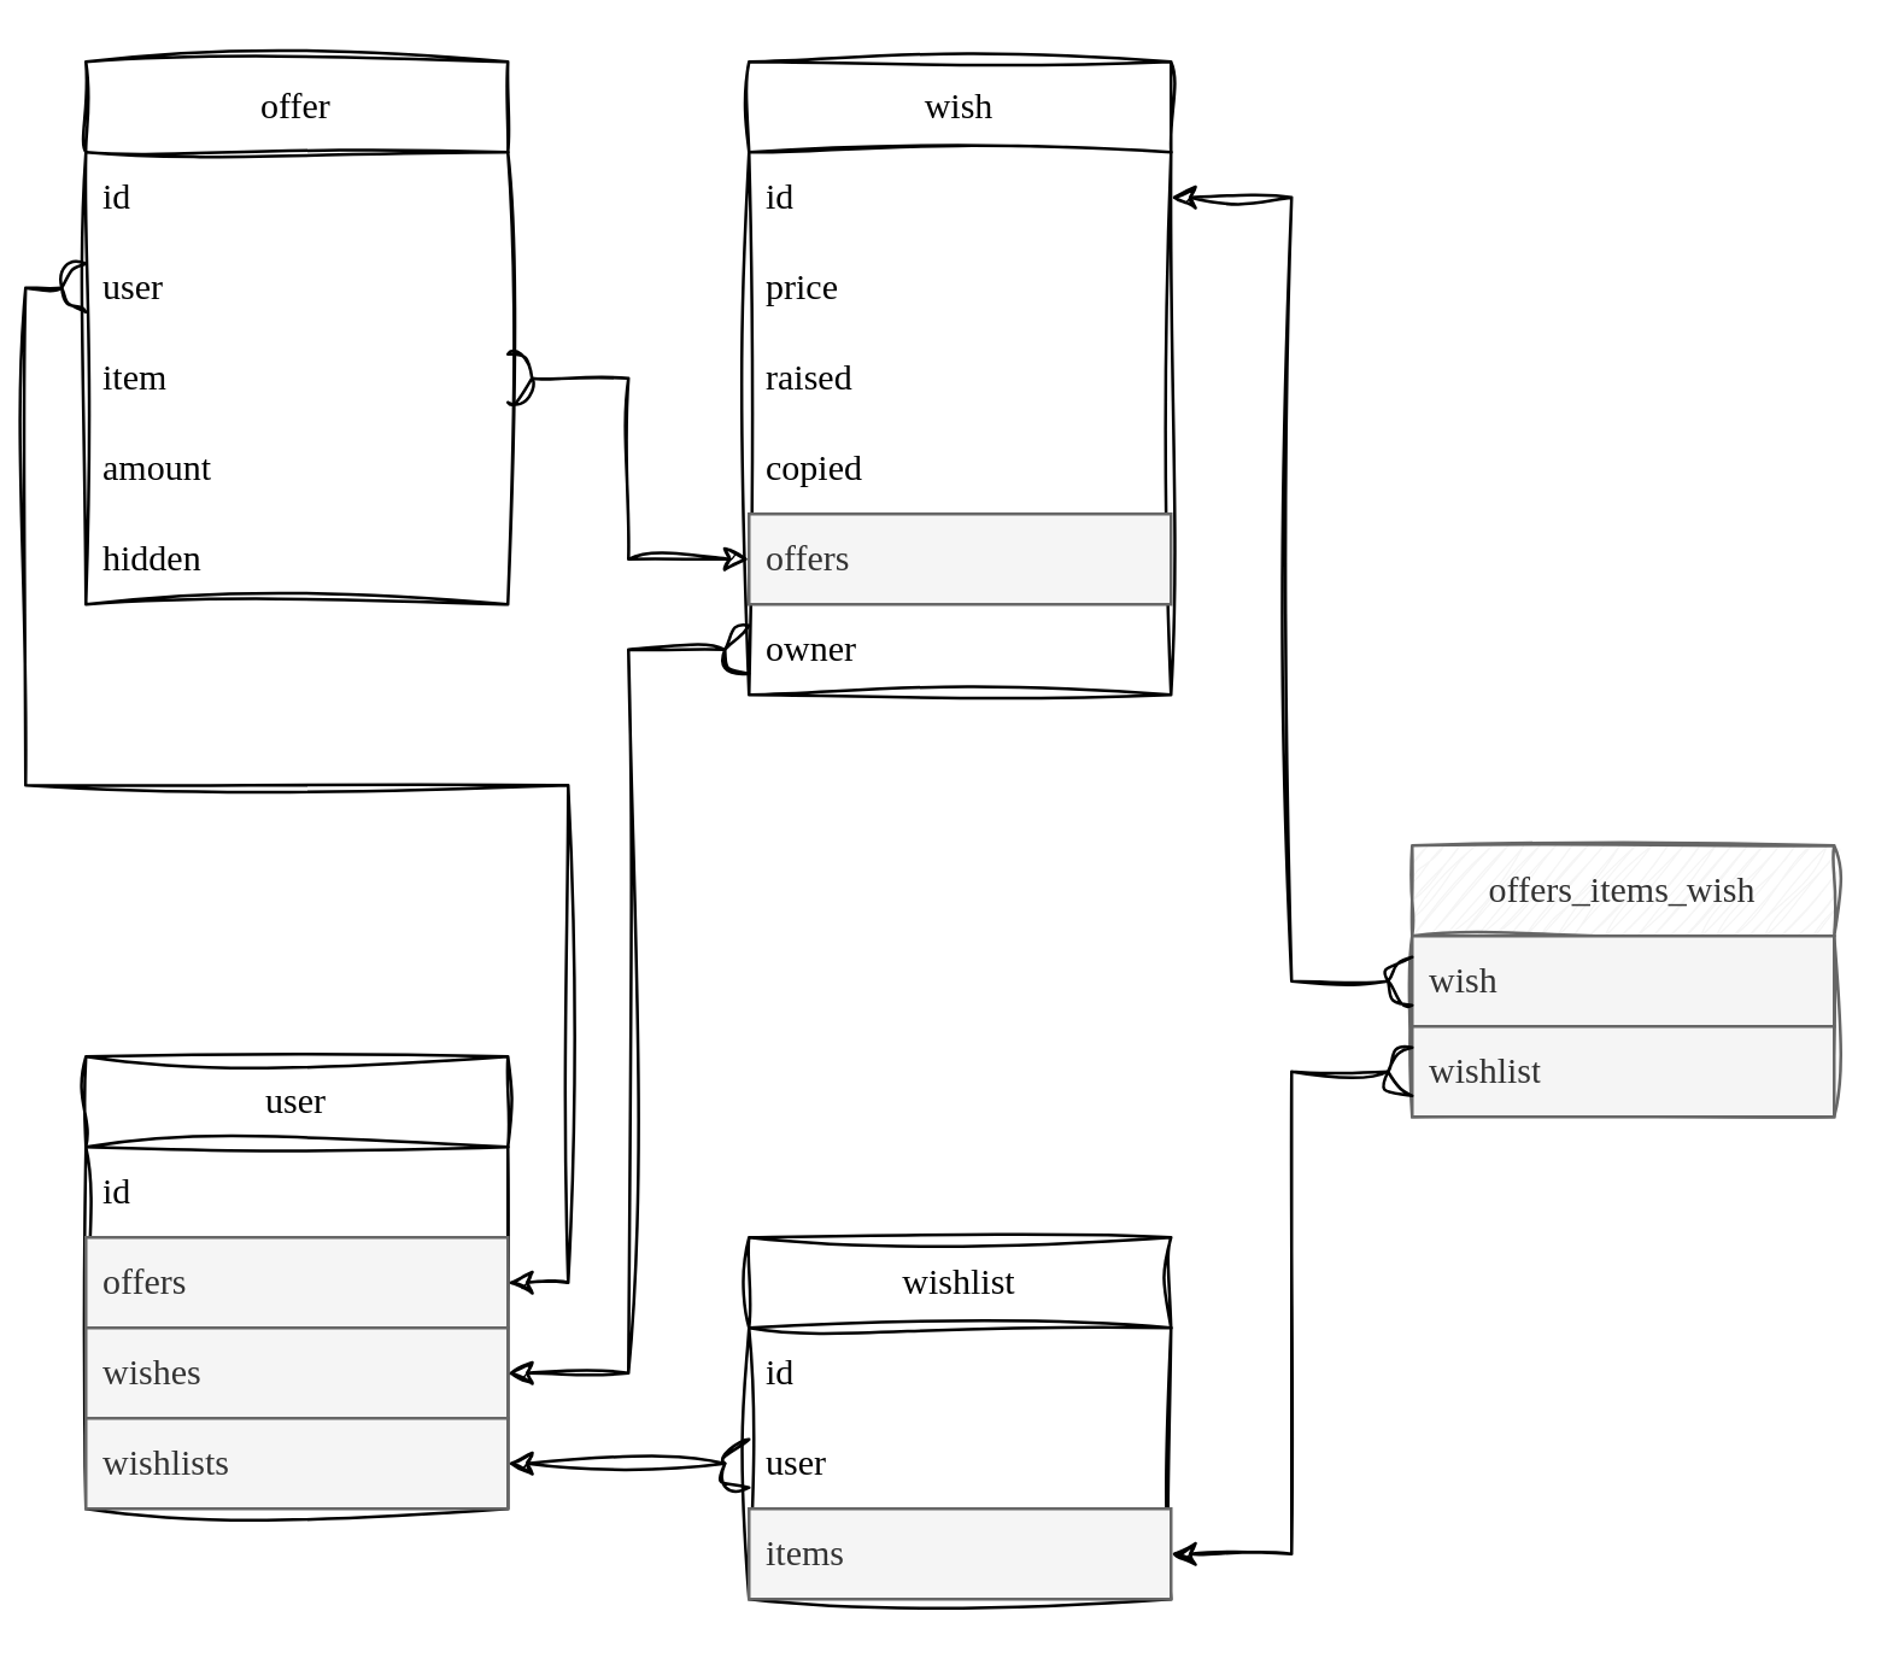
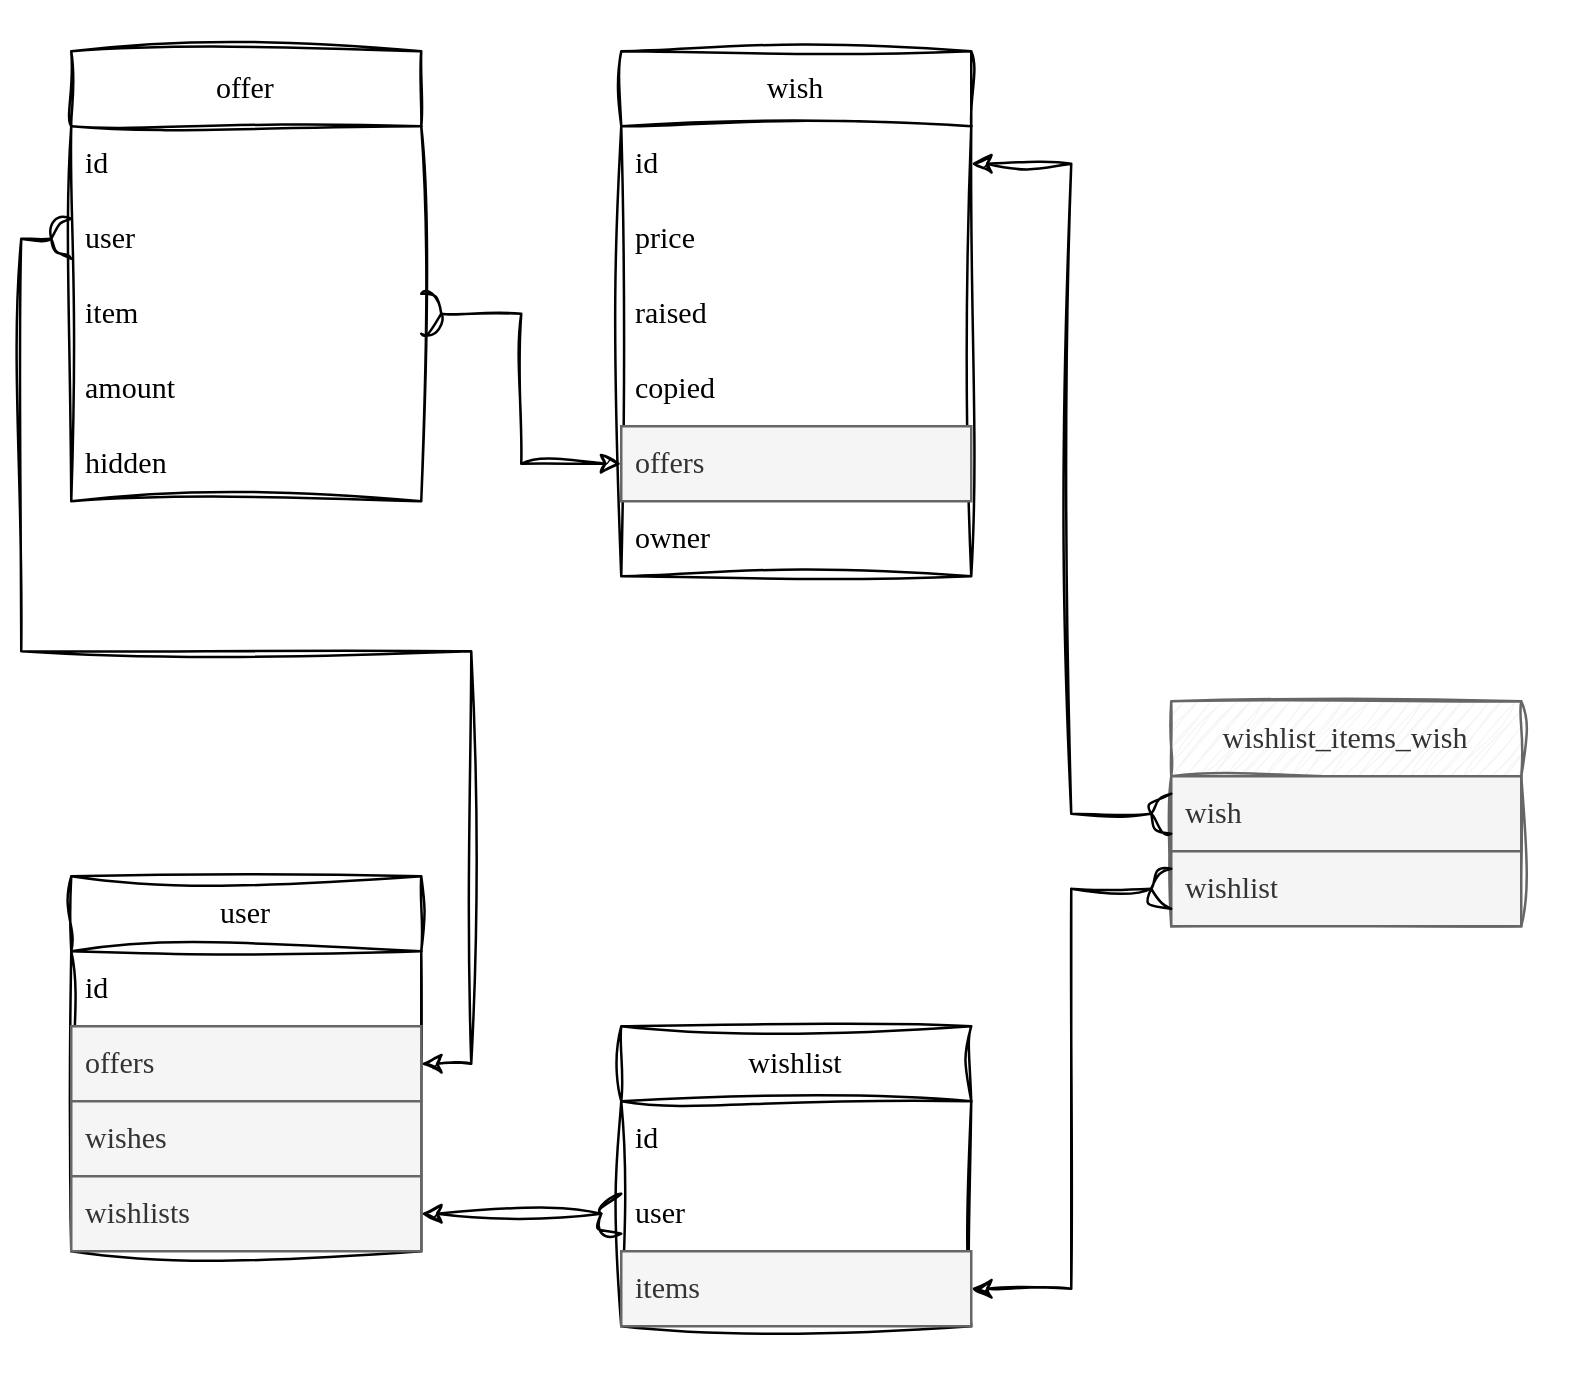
- <mxCell id="28" value="offers_items_wish" style="swimlane;fontStyle=0;childLayout=stackLayout;horizontal=1;startSize=30;horizontalStack=0;resizeParent=1;resizeParentMax=0;resizeLast=0;collapsible=1;marginBottom=0;whiteSpace=wrap;html=1;sketch=1;hachureGap=4;jiggle=2;curveFitting=1;fontFamily=Pangolin;fontSource=https%3A%2F%2Ffonts.googleapis.com%2Fcss%3Ffamily%3DPangolin;fillColor=#f5f5f5;fontColor=#333333;strokeColor=#666666;" vertex="1" parent="1"><mxGeometry x="460" y="280" width="140" height="90" as="geometry" /></mxCell>
+ <mxCell id="28" value="wishlist_items_wish" style="swimlane;fontStyle=0;childLayout=stackLayout;horizontal=1;startSize=30;horizontalStack=0;resizeParent=1;resizeParentMax=0;resizeLast=0;collapsible=1;marginBottom=0;whiteSpace=wrap;html=1;sketch=1;hachureGap=4;jiggle=2;curveFitting=1;fontFamily=Pangolin;fontSource=https%3A%2F%2Ffonts.googleapis.com%2Fcss%3Ffamily%3DPangolin;fillColor=#f5f5f5;fontColor=#333333;strokeColor=#666666;" vertex="1" parent="1"><mxGeometry x="460" y="280" width="140" height="90" as="geometry" /></mxCell>
- <mxCell id="14" style="edgeStyle=orthogonalEdgeStyle;rounded=0;sketch=1;hachureGap=4;jiggle=2;curveFitting=1;orthogonalLoop=1;jettySize=auto;html=1;fontFamily=Architects Daughter;fontSource=https%3A%2F%2Ffonts.googleapis.com%2Fcss%3Ffamily%3DArchitects%2BDaughter;startArrow=halfCircle;startFill=0;" edge="1" parent="1" source="13" target="5"><mxGeometry relative="1" as="geometry" /></mxCell>
